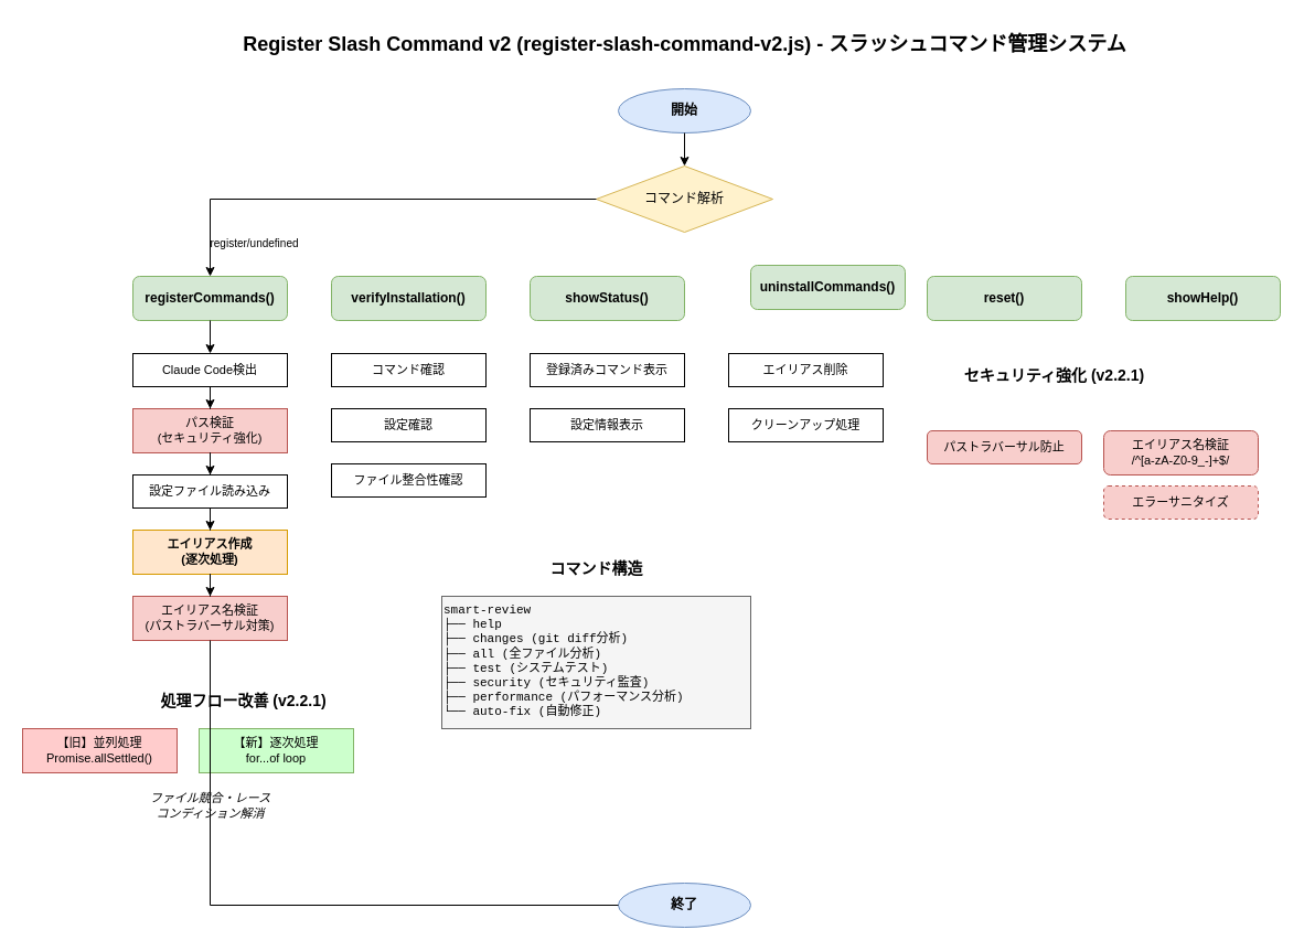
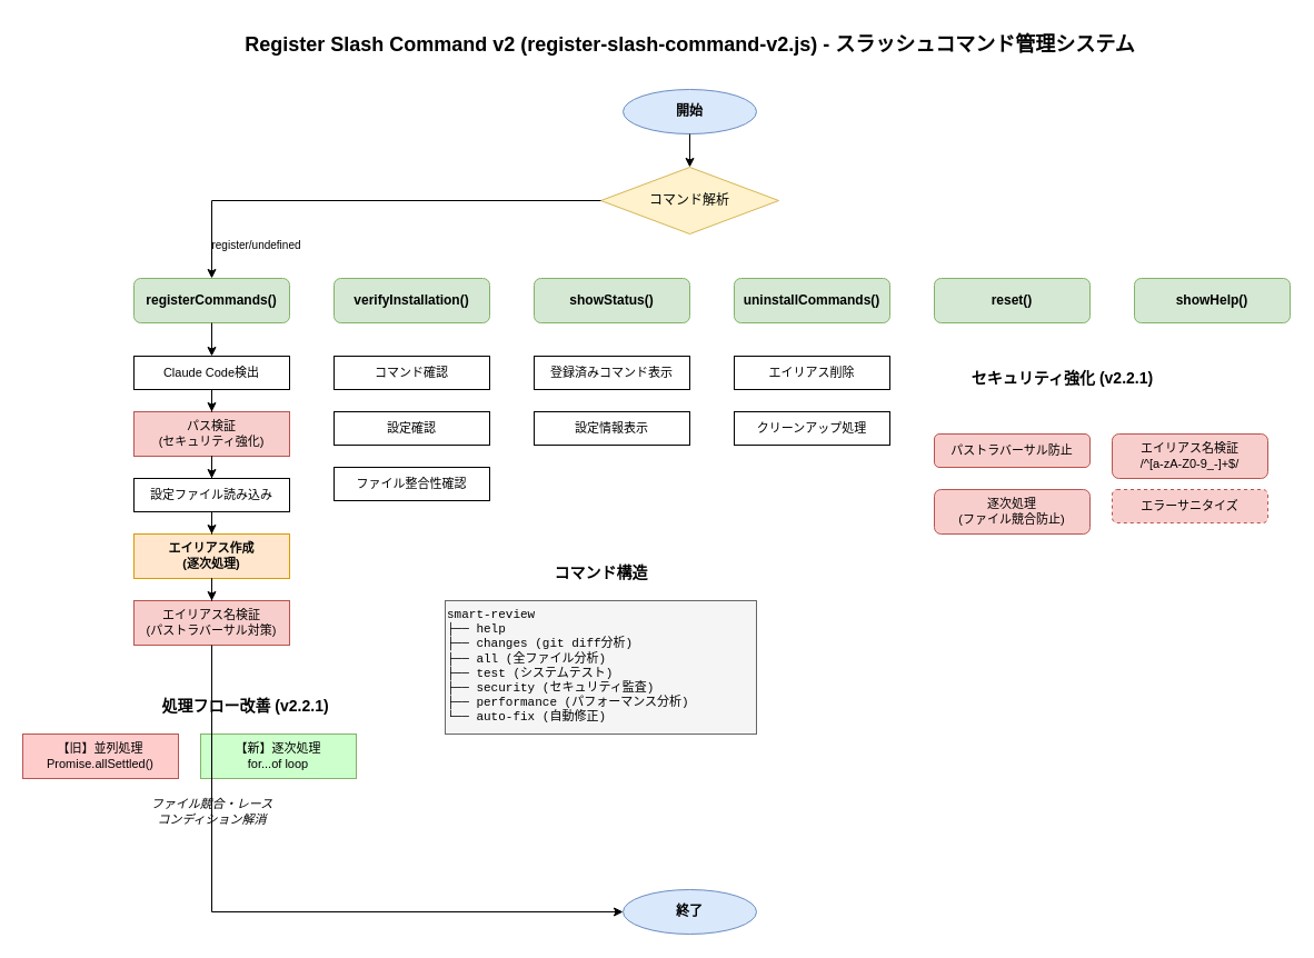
- <mxCell id="18" value="uninstallCommands()" style="rounded=1;whiteSpace=wrap;html=1;fillColor=#d5e8d4;strokeColor=#82b366;fontSize=12;fontStyle=1" vertex="1" parent="1"><mxGeometry x="680" y="240" width="140" height="40" as="geometry" /></mxCell>
+ <mxCell id="18" value="uninstallCommands()" style="rounded=1;whiteSpace=wrap;html=1;fillColor=#d5e8d4;strokeColor=#82b366;fontSize=12;fontStyle=1" vertex="1" parent="1"><mxGeometry x="660" y="250" width="140" height="40" as="geometry" /></mxCell>
+ <mxCell id="26" value="逐次処理&#10;(ファイル競合防止)" style="rounded=1;whiteSpace=wrap;html=1;fillColor=#f8cecc;strokeColor=#b85450;fontSize=11" vertex="1" parent="1"><mxGeometry x="840" y="440" width="140" height="40" as="geometry" /></mxCell>
- <mxCell id="43" style="edgeStyle=orthogonalEdgeStyle;rounded=0;orthogonalLoop=1;jettySize=auto;html=1;endArrow=none;" edge="1" parent="1" source="10" target="42"><mxGeometry relative="1" as="geometry"><Array as="points"><mxPoint x="190" y="820" /></Array></mxGeometry></mxCell>
+ <mxCell id="43" style="edgeStyle=orthogonalEdgeStyle;rounded=0;orthogonalLoop=1;jettySize=auto;html=1;" edge="1" parent="1" source="10" target="42"><mxGeometry relative="1" as="geometry"><Array as="points"><mxPoint x="190" y="820" /></Array></mxGeometry></mxCell>
